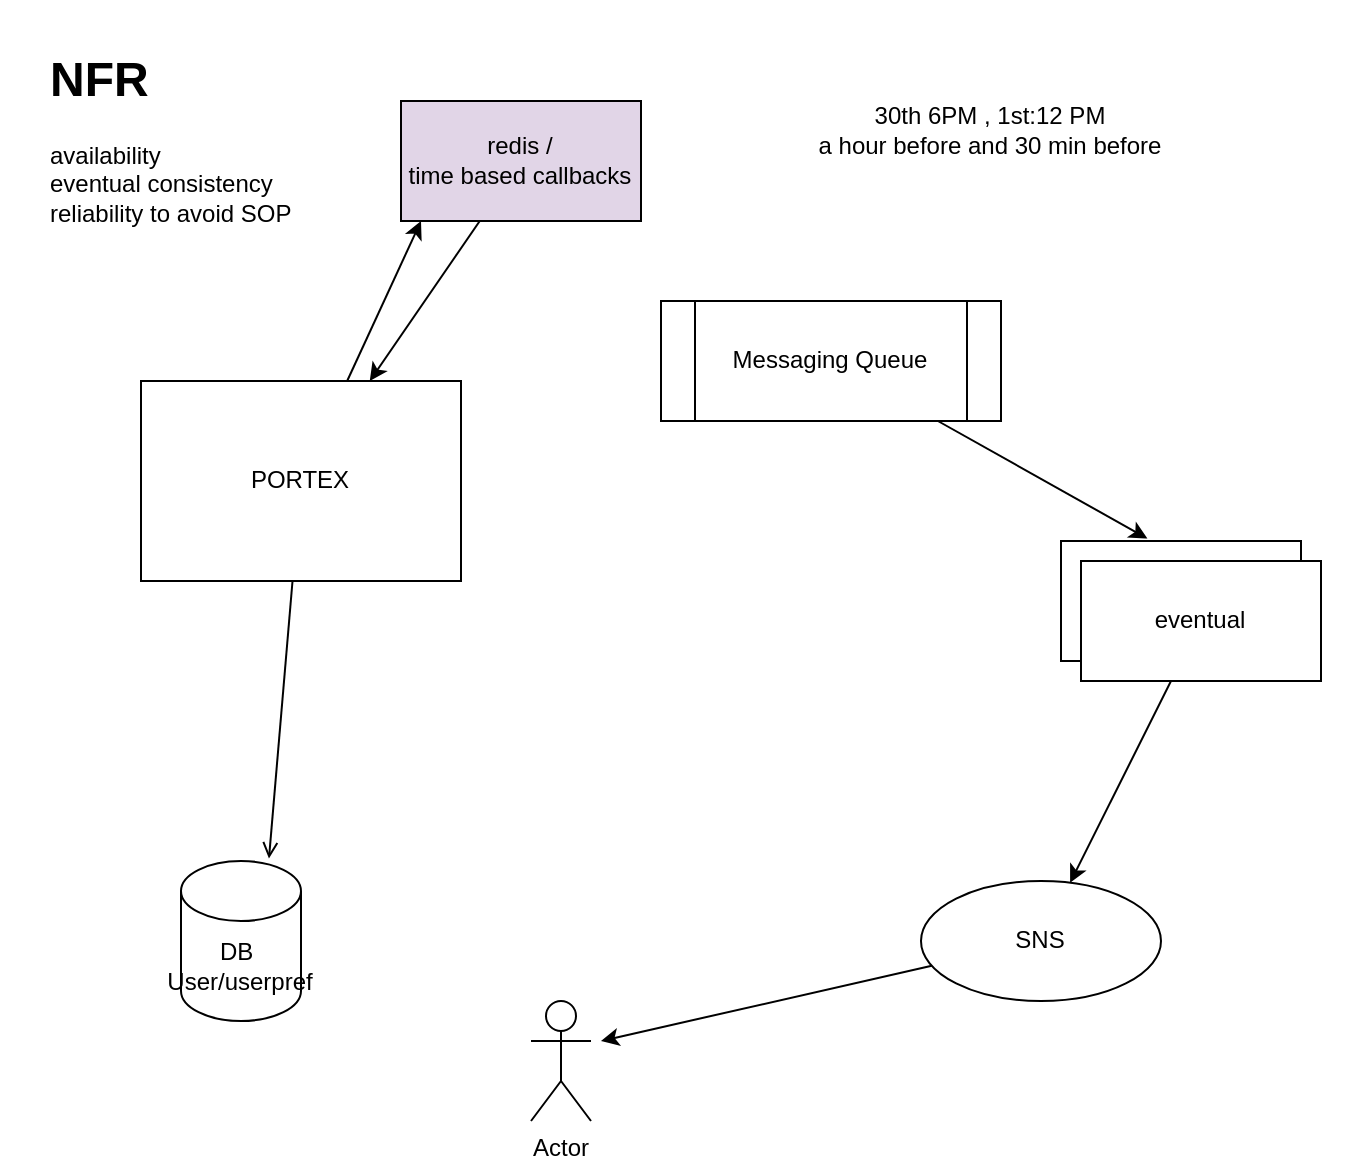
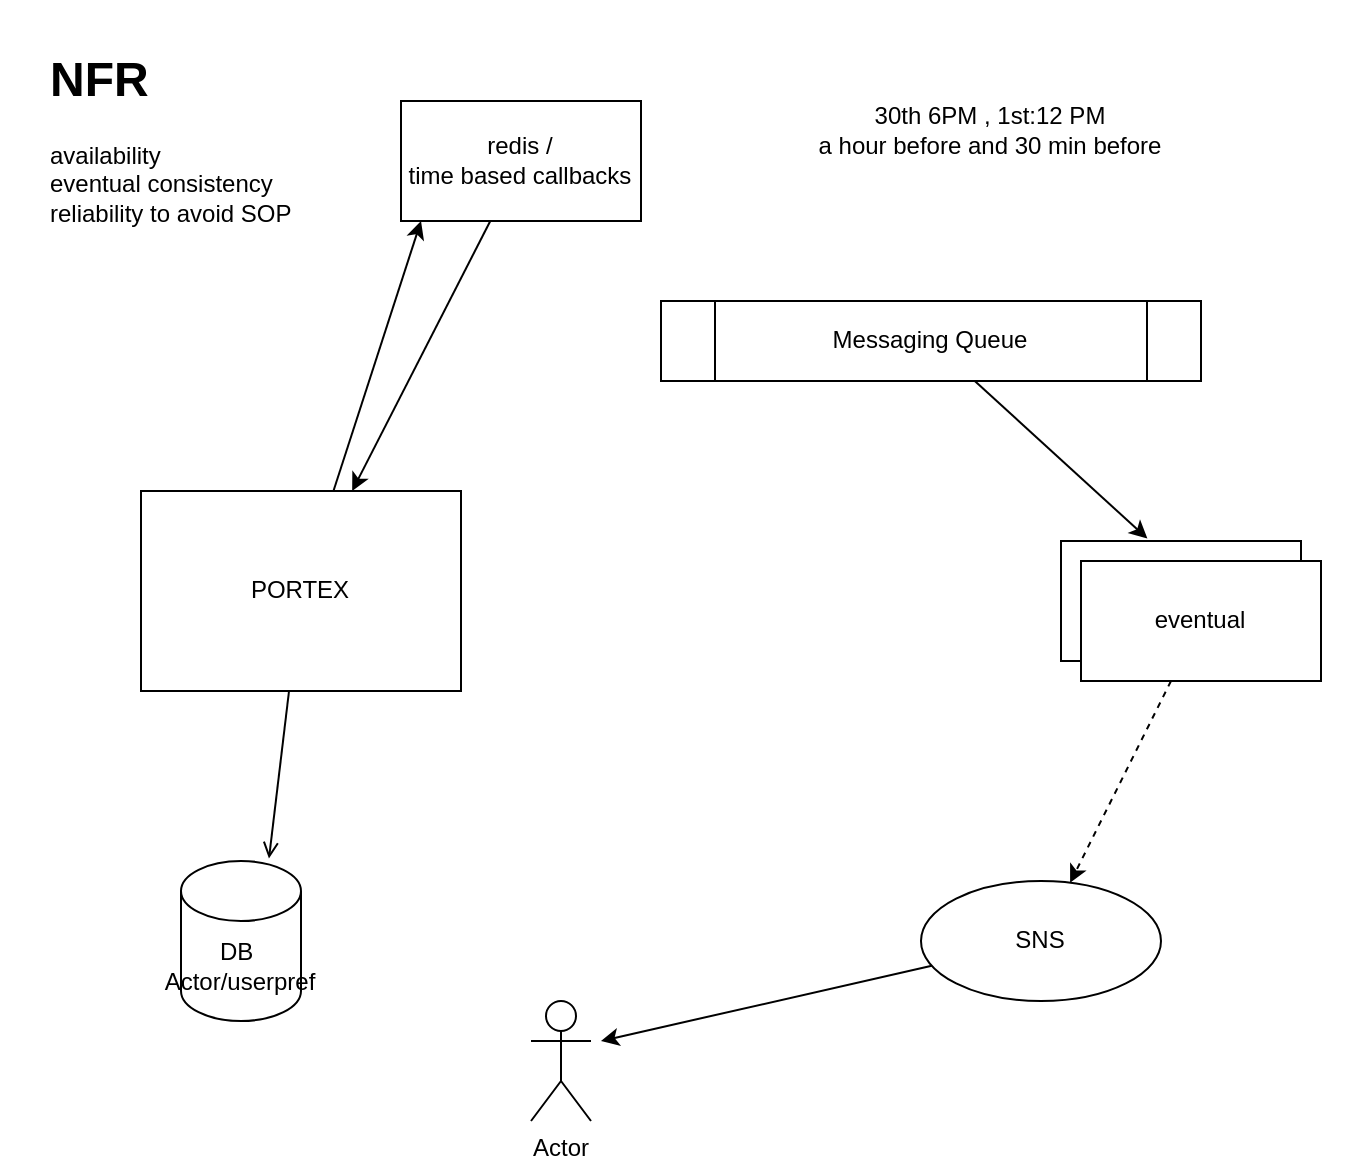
- <mxCell id="17" value="redis / &lt;br&gt;time based callbacks" style="rounded=0;whiteSpace=wrap;html=1;fillColor=#e1d5e7;" vertex="1" parent="1"><mxGeometry x="200" y="50" width="120" height="60" as="geometry" /></mxCell>
+ <mxCell id="17" value="redis / &lt;br&gt;time based callbacks" style="rounded=0;whiteSpace=wrap;html=1;" vertex="1" parent="1"><mxGeometry x="200" y="50" width="120" height="60" as="geometry" /></mxCell>
- <mxCell id="7" value="Messaging Queue" style="shape=process;whiteSpace=wrap;html=1;backgroundOutline=1;" vertex="1" parent="1"><mxGeometry x="330" y="150" width="170" height="60" as="geometry" /></mxCell>
+ <mxCell id="7" value="Messaging Queue" style="shape=process;whiteSpace=wrap;html=1;backgroundOutline=1;" vertex="1" parent="1"><mxGeometry x="330" y="150" width="270" height="40" as="geometry" /></mxCell>
- <mxCell id="4" value="PORTEX" style="rounded=0;whiteSpace=wrap;html=1;" vertex="1" parent="1"><mxGeometry x="70" y="190" width="160" height="100" as="geometry" /></mxCell>
+ <mxCell id="4" value="PORTEX" style="rounded=0;whiteSpace=wrap;html=1;" vertex="1" parent="1"><mxGeometry x="70" y="245" width="160" height="100" as="geometry" /></mxCell>
- <mxCell id="10" style="edgeStyle=none;html=1;" edge="1" parent="1" source="11" target="14"><mxGeometry relative="1" as="geometry" /></mxCell>
+ <mxCell id="10" style="edgeStyle=none;html=1;dashed=1;" edge="1" parent="1" source="11" target="14"><mxGeometry relative="1" as="geometry" /></mxCell>
- <mxCell id="8" value="DB&amp;nbsp;&lt;br&gt;User/userpref" style="shape=cylinder3;whiteSpace=wrap;html=1;boundedLbl=1;backgroundOutline=1;size=15;" vertex="1" parent="1"><mxGeometry x="90" y="430" width="60" height="80" as="geometry" /></mxCell>
+ <mxCell id="8" value="DB&amp;nbsp;&lt;br&gt;Actor/userpref" style="shape=cylinder3;whiteSpace=wrap;html=1;boundedLbl=1;backgroundOutline=1;size=15;" vertex="1" parent="1"><mxGeometry x="90" y="430" width="60" height="80" as="geometry" /></mxCell>
